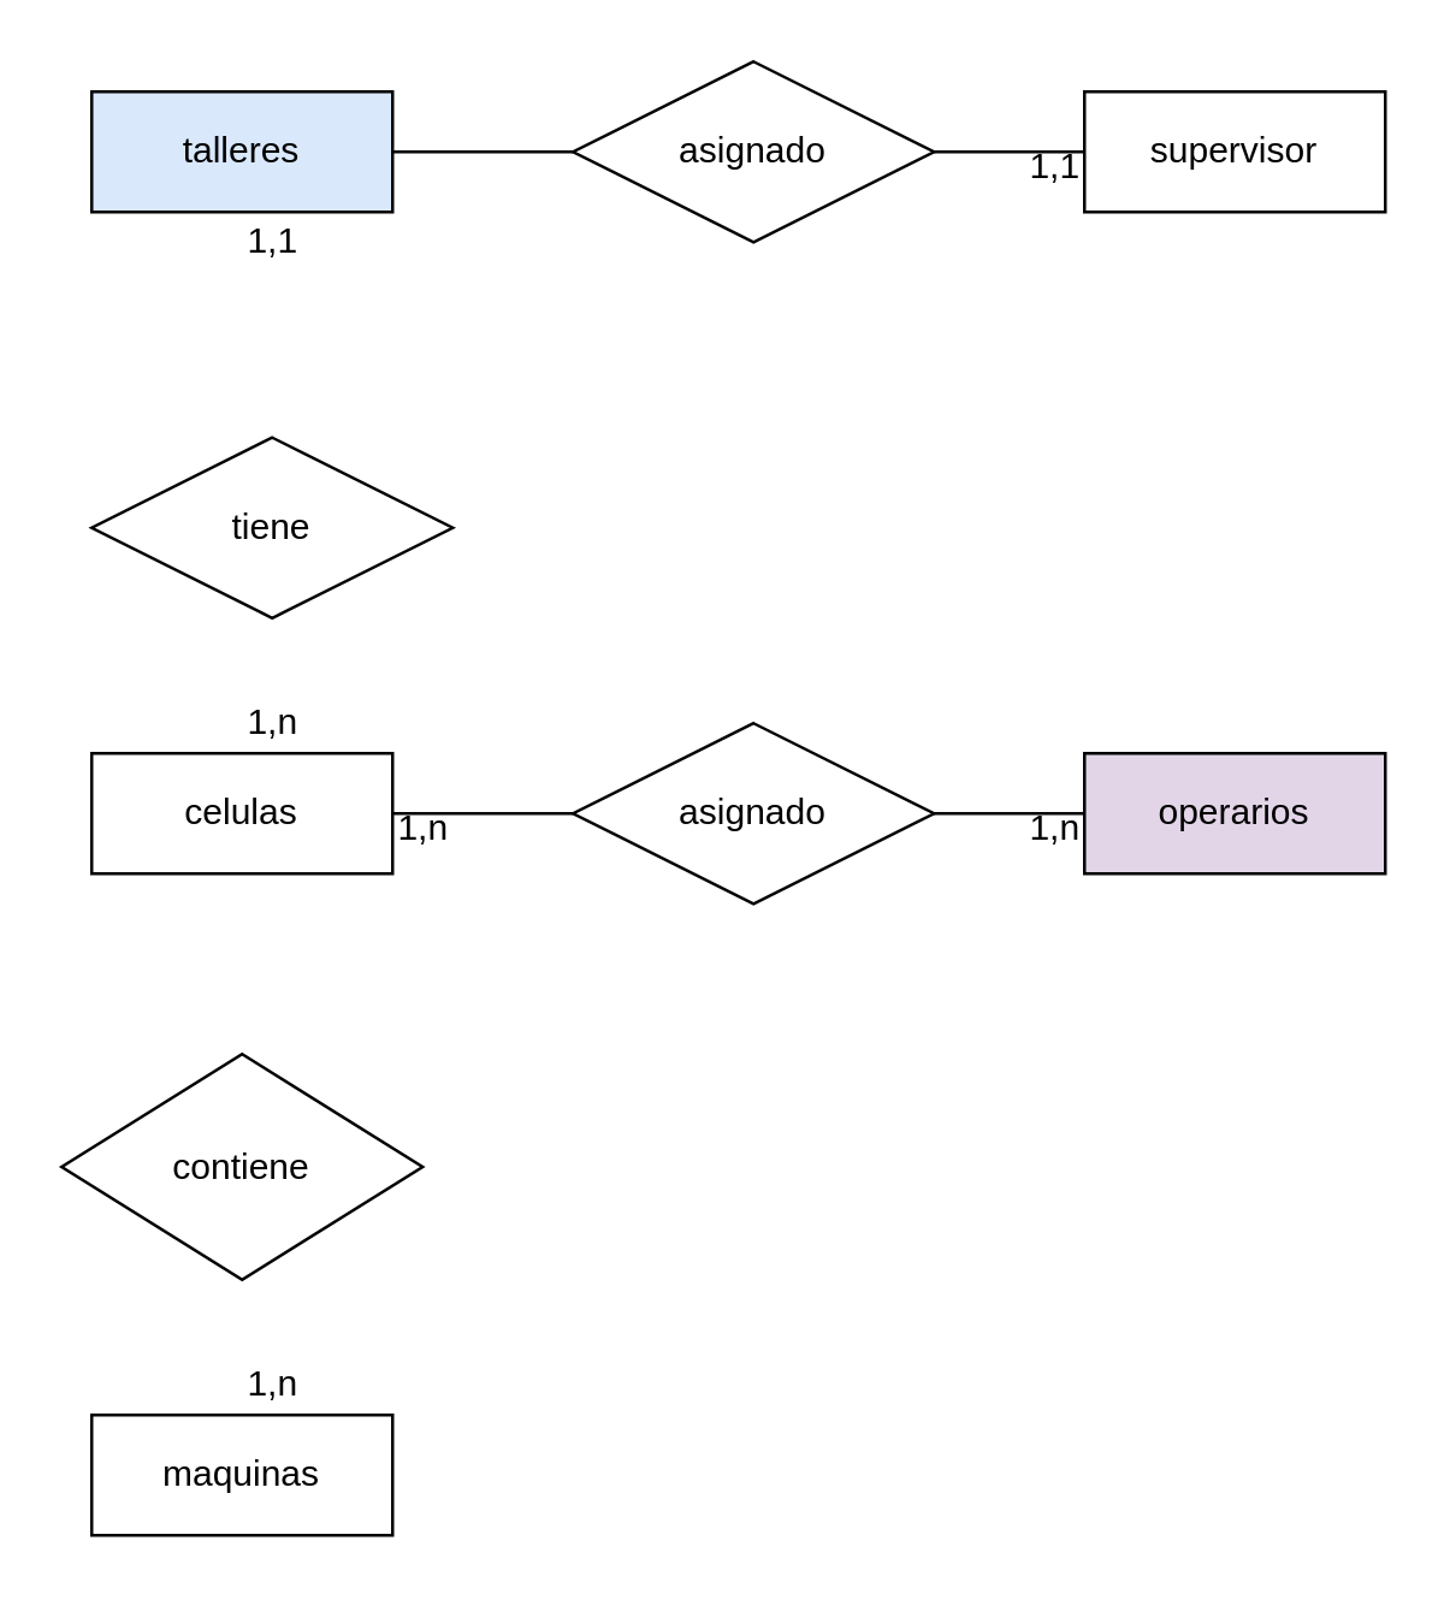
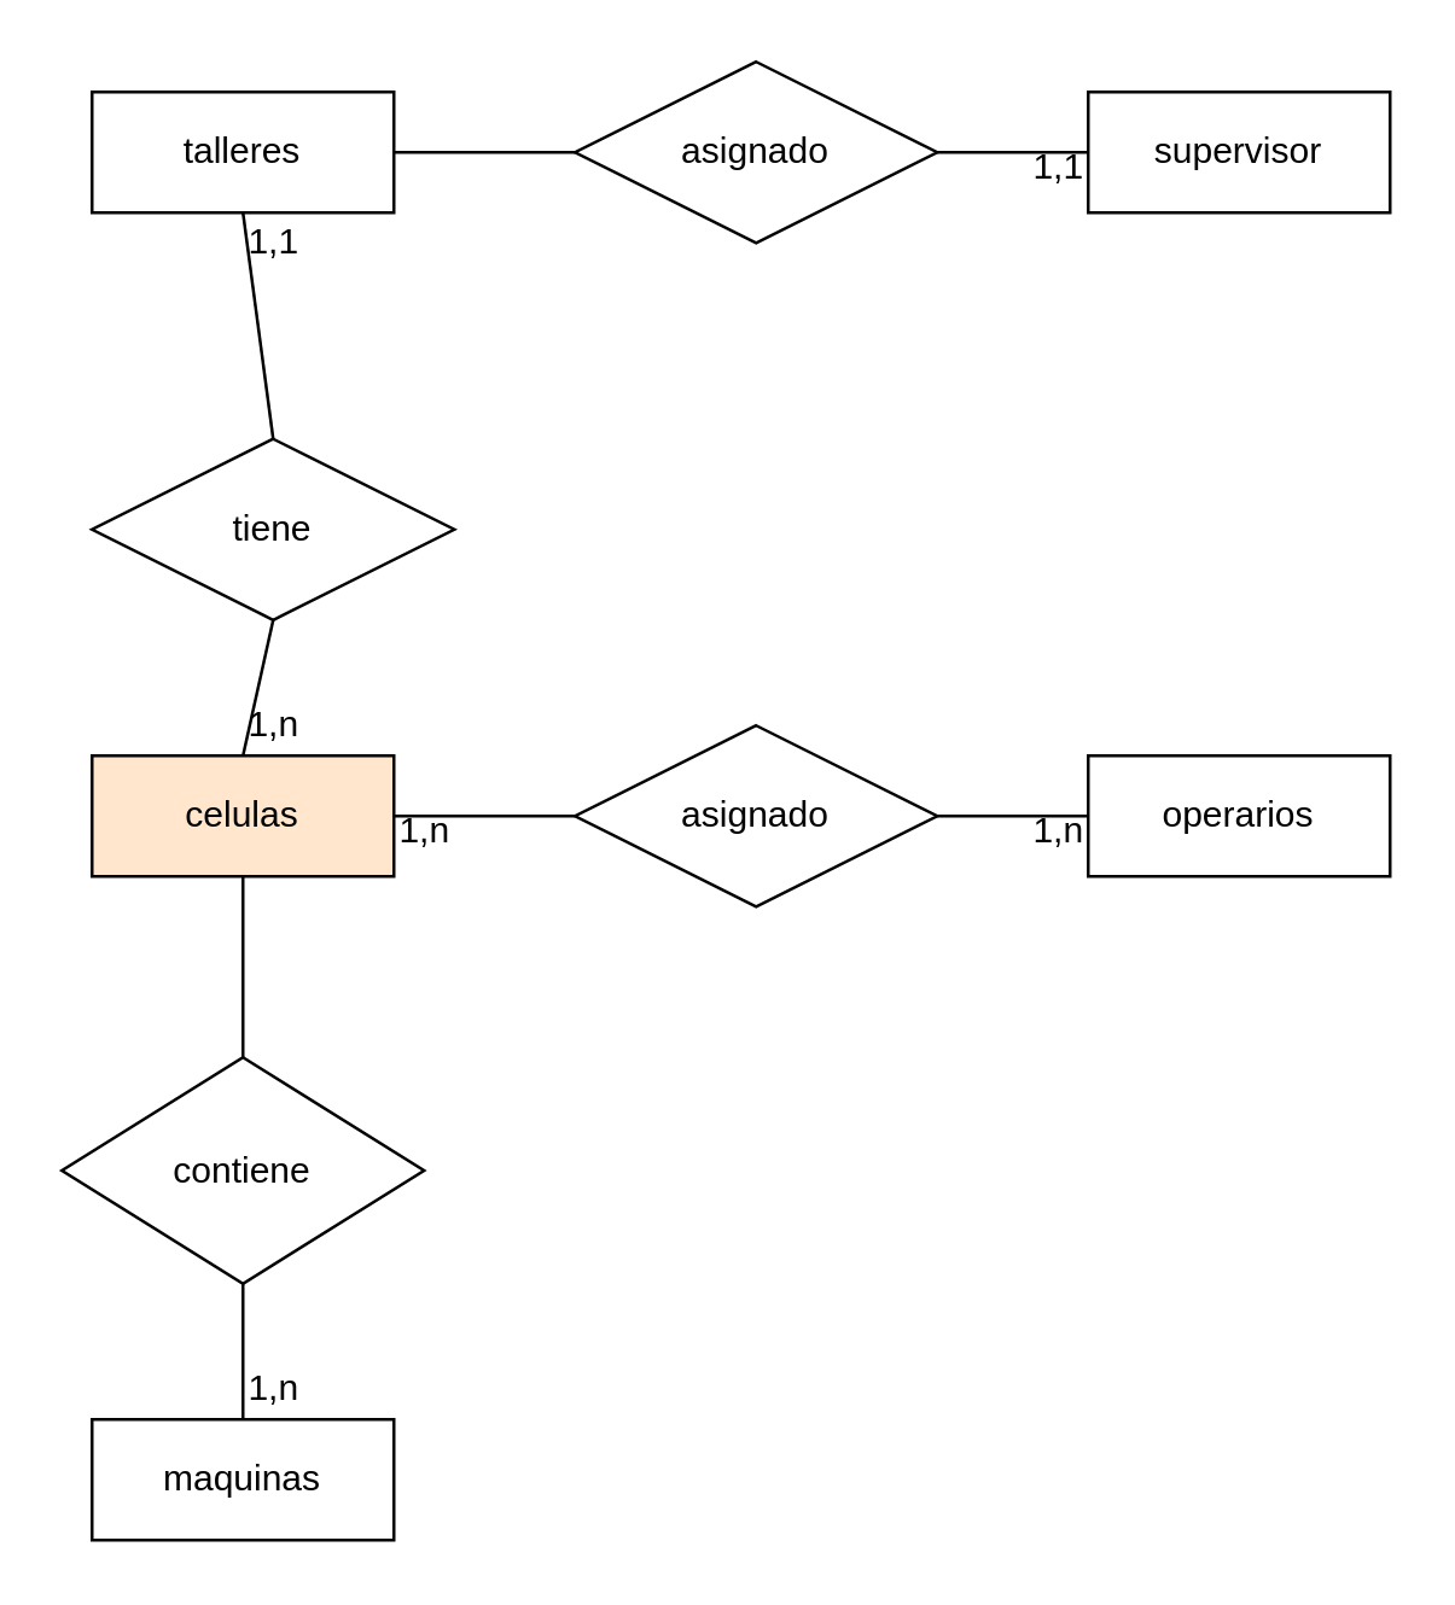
- <mxCell id="2" value="talleres" style="whiteSpace=wrap;html=1;align=center;fillColor=#dae8fc;" parent="1" vertex="1"><mxGeometry x="30" y="30" width="100" height="40" as="geometry" /></mxCell>
+ <mxCell id="2" value="talleres" style="whiteSpace=wrap;html=1;align=center;" parent="1" vertex="1"><mxGeometry x="30" y="30" width="100" height="40" as="geometry" /></mxCell>
+ <mxCell id="9" value="" style="endArrow=none;html=1;rounded=0;exitX=0.5;exitY=1;exitDx=0;exitDy=0;entryX=0.5;entryY=0;entryDx=0;entryDy=0;" parent="1" source="2" target="3" edge="1"><mxGeometry relative="1" as="geometry"><mxPoint x="250" y="260" as="sourcePoint" /><mxPoint x="410" y="260" as="targetPoint" /></mxGeometry></mxCell>
+ <mxCell id="10" value="" style="endArrow=none;html=1;rounded=0;exitX=0.5;exitY=1;exitDx=0;exitDy=0;entryX=0.5;entryY=0;entryDx=0;entryDy=0;" parent="1" source="3" target="4" edge="1"><mxGeometry relative="1" as="geometry"><mxPoint x="250" y="260" as="sourcePoint" /><mxPoint x="410" y="260" as="targetPoint" /></mxGeometry></mxCell>
- <mxCell id="4" value="celulas" style="whiteSpace=wrap;html=1;align=center;" parent="1" vertex="1"><mxGeometry x="30" y="250" width="100" height="40" as="geometry" /></mxCell>
+ <mxCell id="4" value="celulas" style="whiteSpace=wrap;html=1;align=center;fillColor=#ffe6cc;" parent="1" vertex="1"><mxGeometry x="30" y="250" width="100" height="40" as="geometry" /></mxCell>
- <mxCell id="6" value="operarios" style="whiteSpace=wrap;html=1;align=center;fillColor=#e1d5e7;" parent="1" vertex="1"><mxGeometry x="360" y="250" width="100" height="40" as="geometry" /></mxCell>
+ <mxCell id="6" value="operarios" style="whiteSpace=wrap;html=1;align=center;" parent="1" vertex="1"><mxGeometry x="360" y="250" width="100" height="40" as="geometry" /></mxCell>
+ <mxCell id="13" value="" style="endArrow=none;html=1;rounded=0;exitX=0.5;exitY=1;exitDx=0;exitDy=0;entryX=0.5;entryY=0;entryDx=0;entryDy=0;" parent="1" source="4" target="8" edge="1"><mxGeometry relative="1" as="geometry"><mxPoint x="250" y="260" as="sourcePoint" /><mxPoint x="410" y="260" as="targetPoint" /></mxGeometry></mxCell>
+ <mxCell id="14" value="" style="endArrow=none;html=1;rounded=0;exitX=0.5;exitY=1;exitDx=0;exitDy=0;entryX=0.5;entryY=0;entryDx=0;entryDy=0;" parent="1" source="8" target="5" edge="1"><mxGeometry relative="1" as="geometry"><mxPoint x="80" y="420" as="sourcePoint" /><mxPoint x="410" y="260" as="targetPoint" /></mxGeometry></mxCell>
